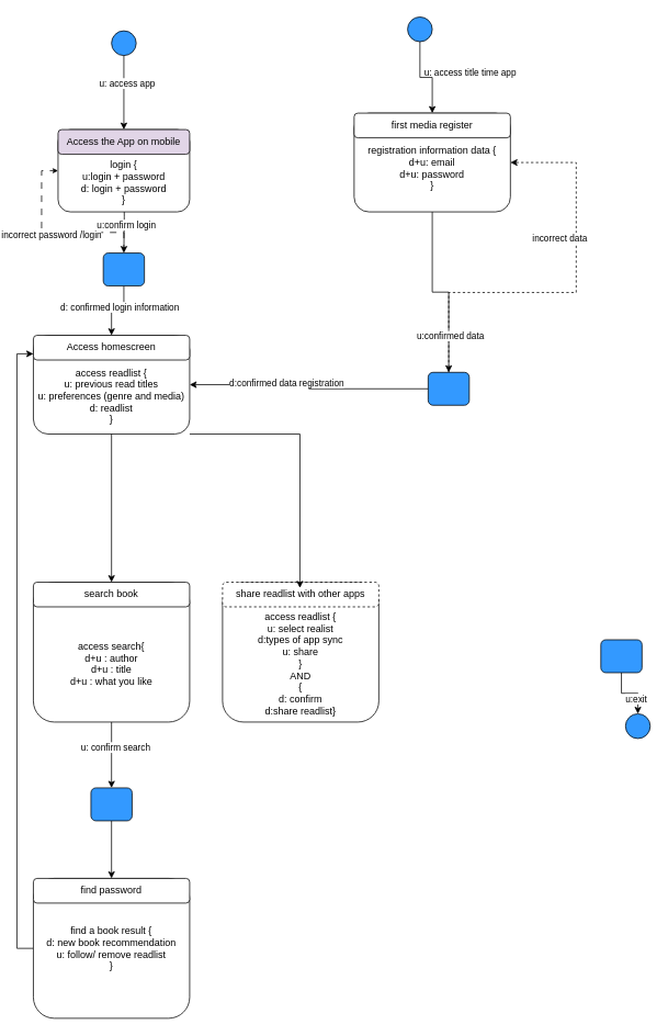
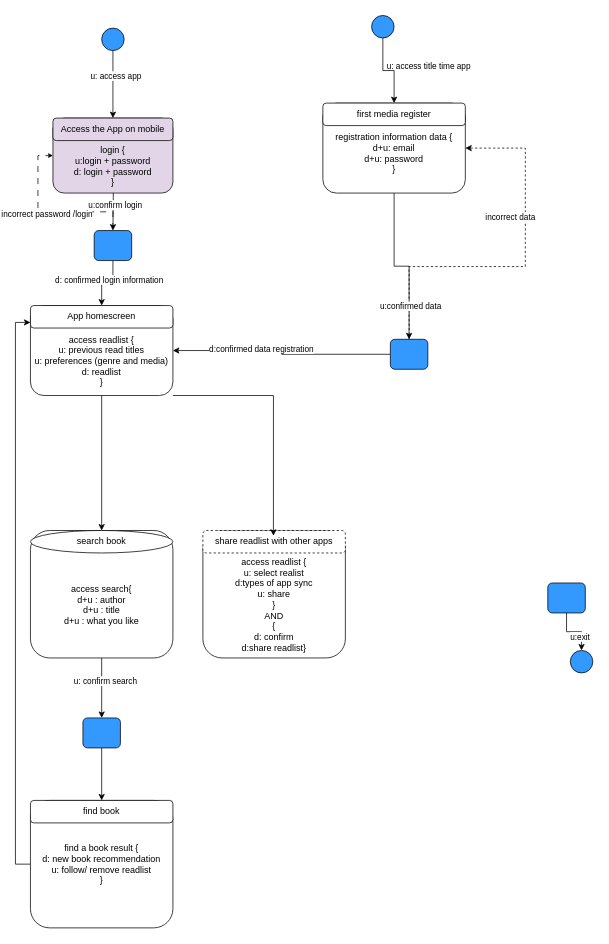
- <mxCell id="4" value="&lt;div&gt;&lt;br&gt;&lt;/div&gt;&lt;div&gt;&lt;br&gt;&lt;/div&gt;&lt;div&gt;login {&lt;/div&gt;&lt;div&gt;u:login + password&lt;/div&gt;&lt;div&gt;d: login + password&lt;br&gt;&lt;/div&gt;&lt;div&gt;}&lt;br&gt;&lt;/div&gt;" style="rounded=1;whiteSpace=wrap;html=1;" vertex="1" parent="1"><mxGeometry x="70" y="157" width="160" height="100" as="geometry" /></mxCell>
+ <mxCell id="4" value="&lt;div&gt;&lt;br&gt;&lt;/div&gt;&lt;div&gt;&lt;br&gt;&lt;/div&gt;&lt;div&gt;login {&lt;/div&gt;&lt;div&gt;u:login + password&lt;/div&gt;&lt;div&gt;d: login + password&lt;br&gt;&lt;/div&gt;&lt;div&gt;}&lt;br&gt;&lt;/div&gt;" style="rounded=1;whiteSpace=wrap;html=1;fillColor=#e1d5e7;" vertex="1" parent="1"><mxGeometry x="70" y="157" width="160" height="100" as="geometry" /></mxCell>
- <mxCell id="23" value="Access homescreen" style="rounded=1;whiteSpace=wrap;html=1;" vertex="1" parent="1"><mxGeometry x="40" y="407" width="190" height="30" as="geometry" /></mxCell>
+ <mxCell id="23" value="App homescreen" style="rounded=1;whiteSpace=wrap;html=1;" vertex="1" parent="1"><mxGeometry x="40" y="407" width="190" height="30" as="geometry" /></mxCell>
- <mxCell id="29" value="search book" style="rounded=1;whiteSpace=wrap;html=1;" vertex="1" parent="1"><mxGeometry x="40" y="707" width="190" height="30" as="geometry" /></mxCell>
+ <mxCell id="29" value="search book" style="ellipse;whiteSpace=wrap;html=1;" vertex="1" parent="1"><mxGeometry x="40" y="707" width="190" height="30" as="geometry" /></mxCell>
- <mxCell id="44" value="find password" style="rounded=1;whiteSpace=wrap;html=1;" vertex="1" parent="1"><mxGeometry x="40" y="1067" width="190" height="30" as="geometry" /></mxCell>
+ <mxCell id="44" value="find book" style="rounded=1;whiteSpace=wrap;html=1;" vertex="1" parent="1"><mxGeometry x="40" y="1067" width="190" height="30" as="geometry" /></mxCell>
